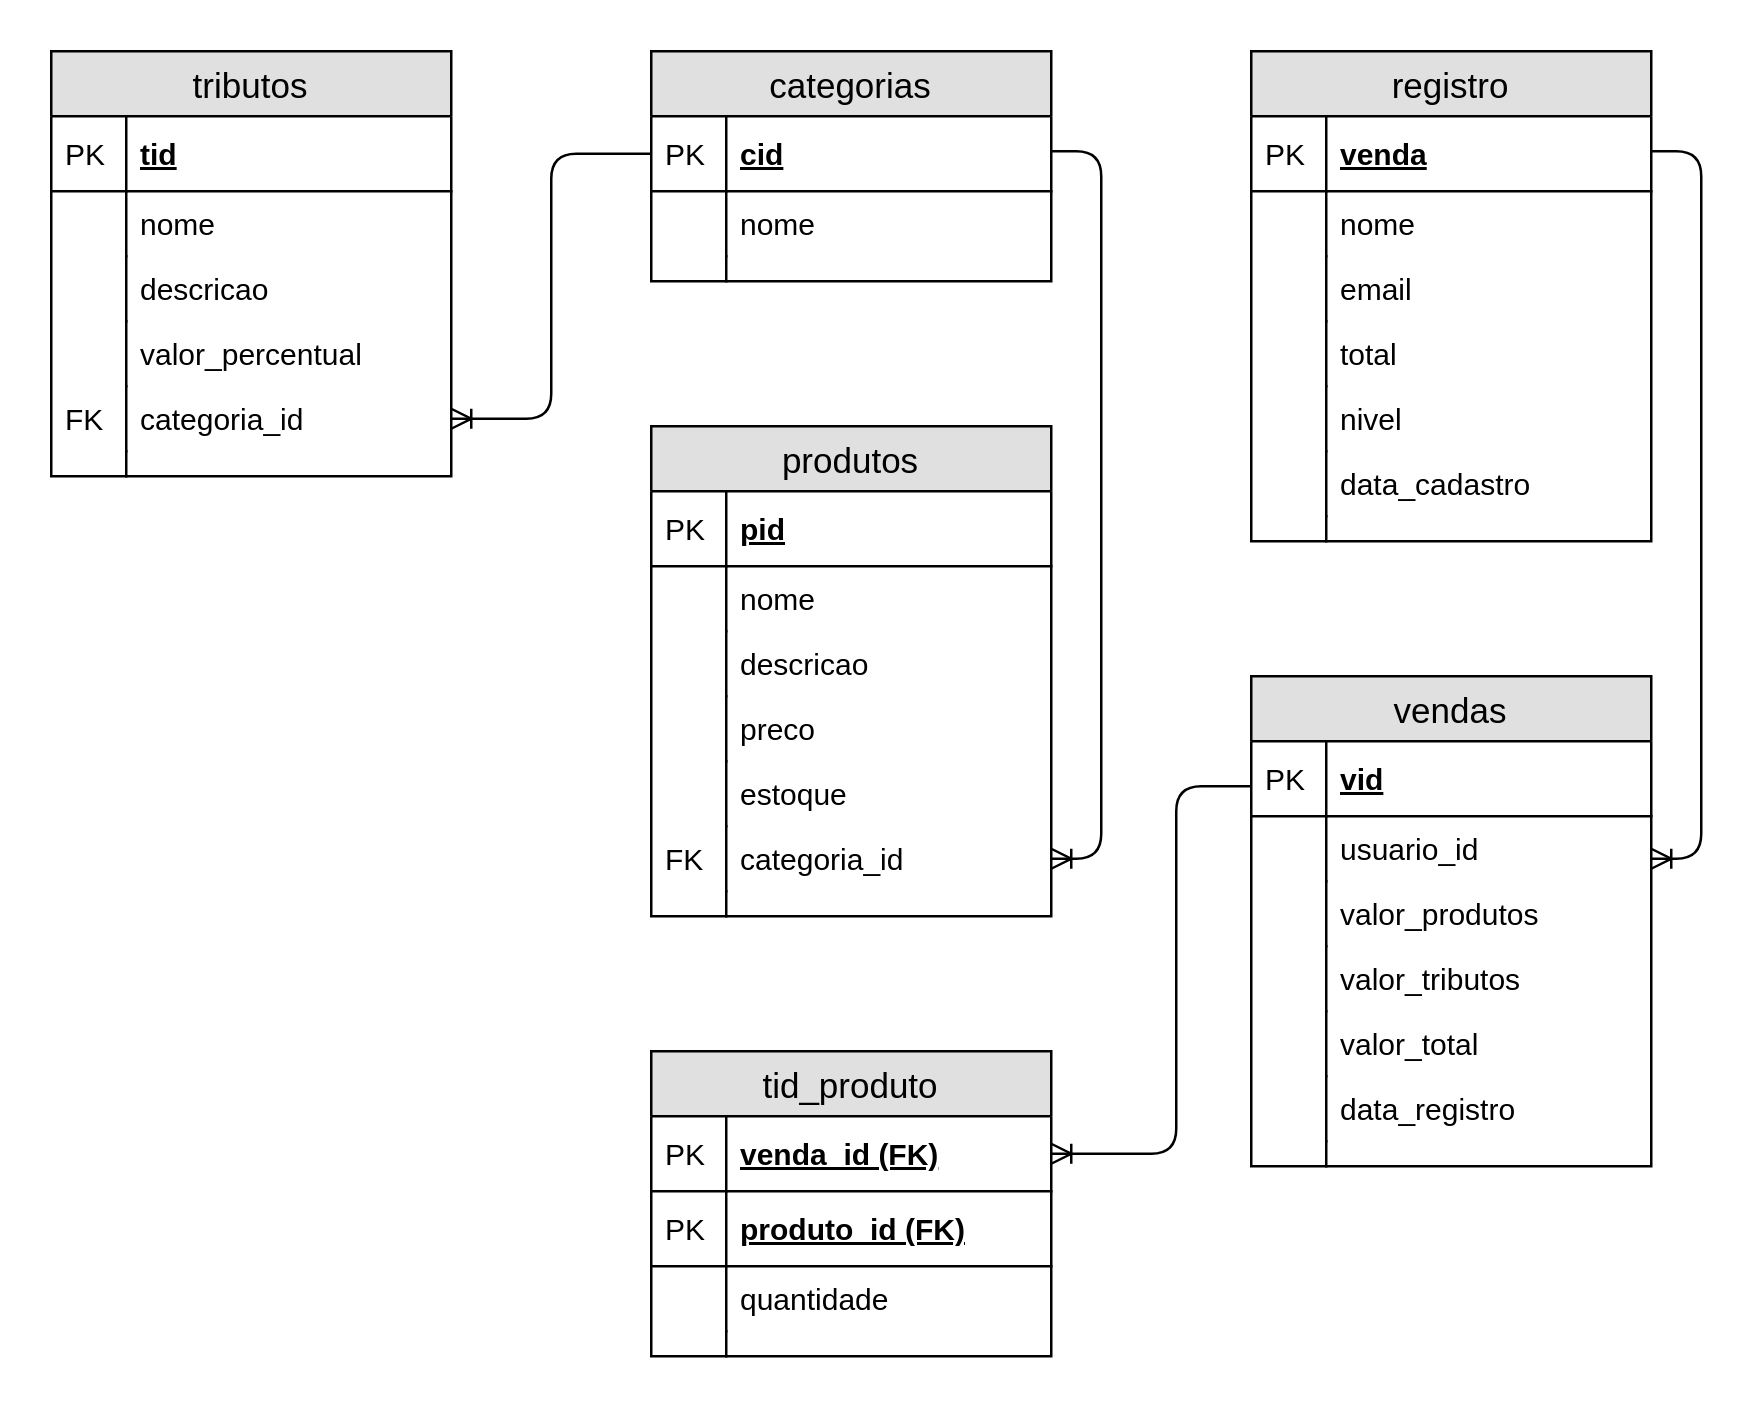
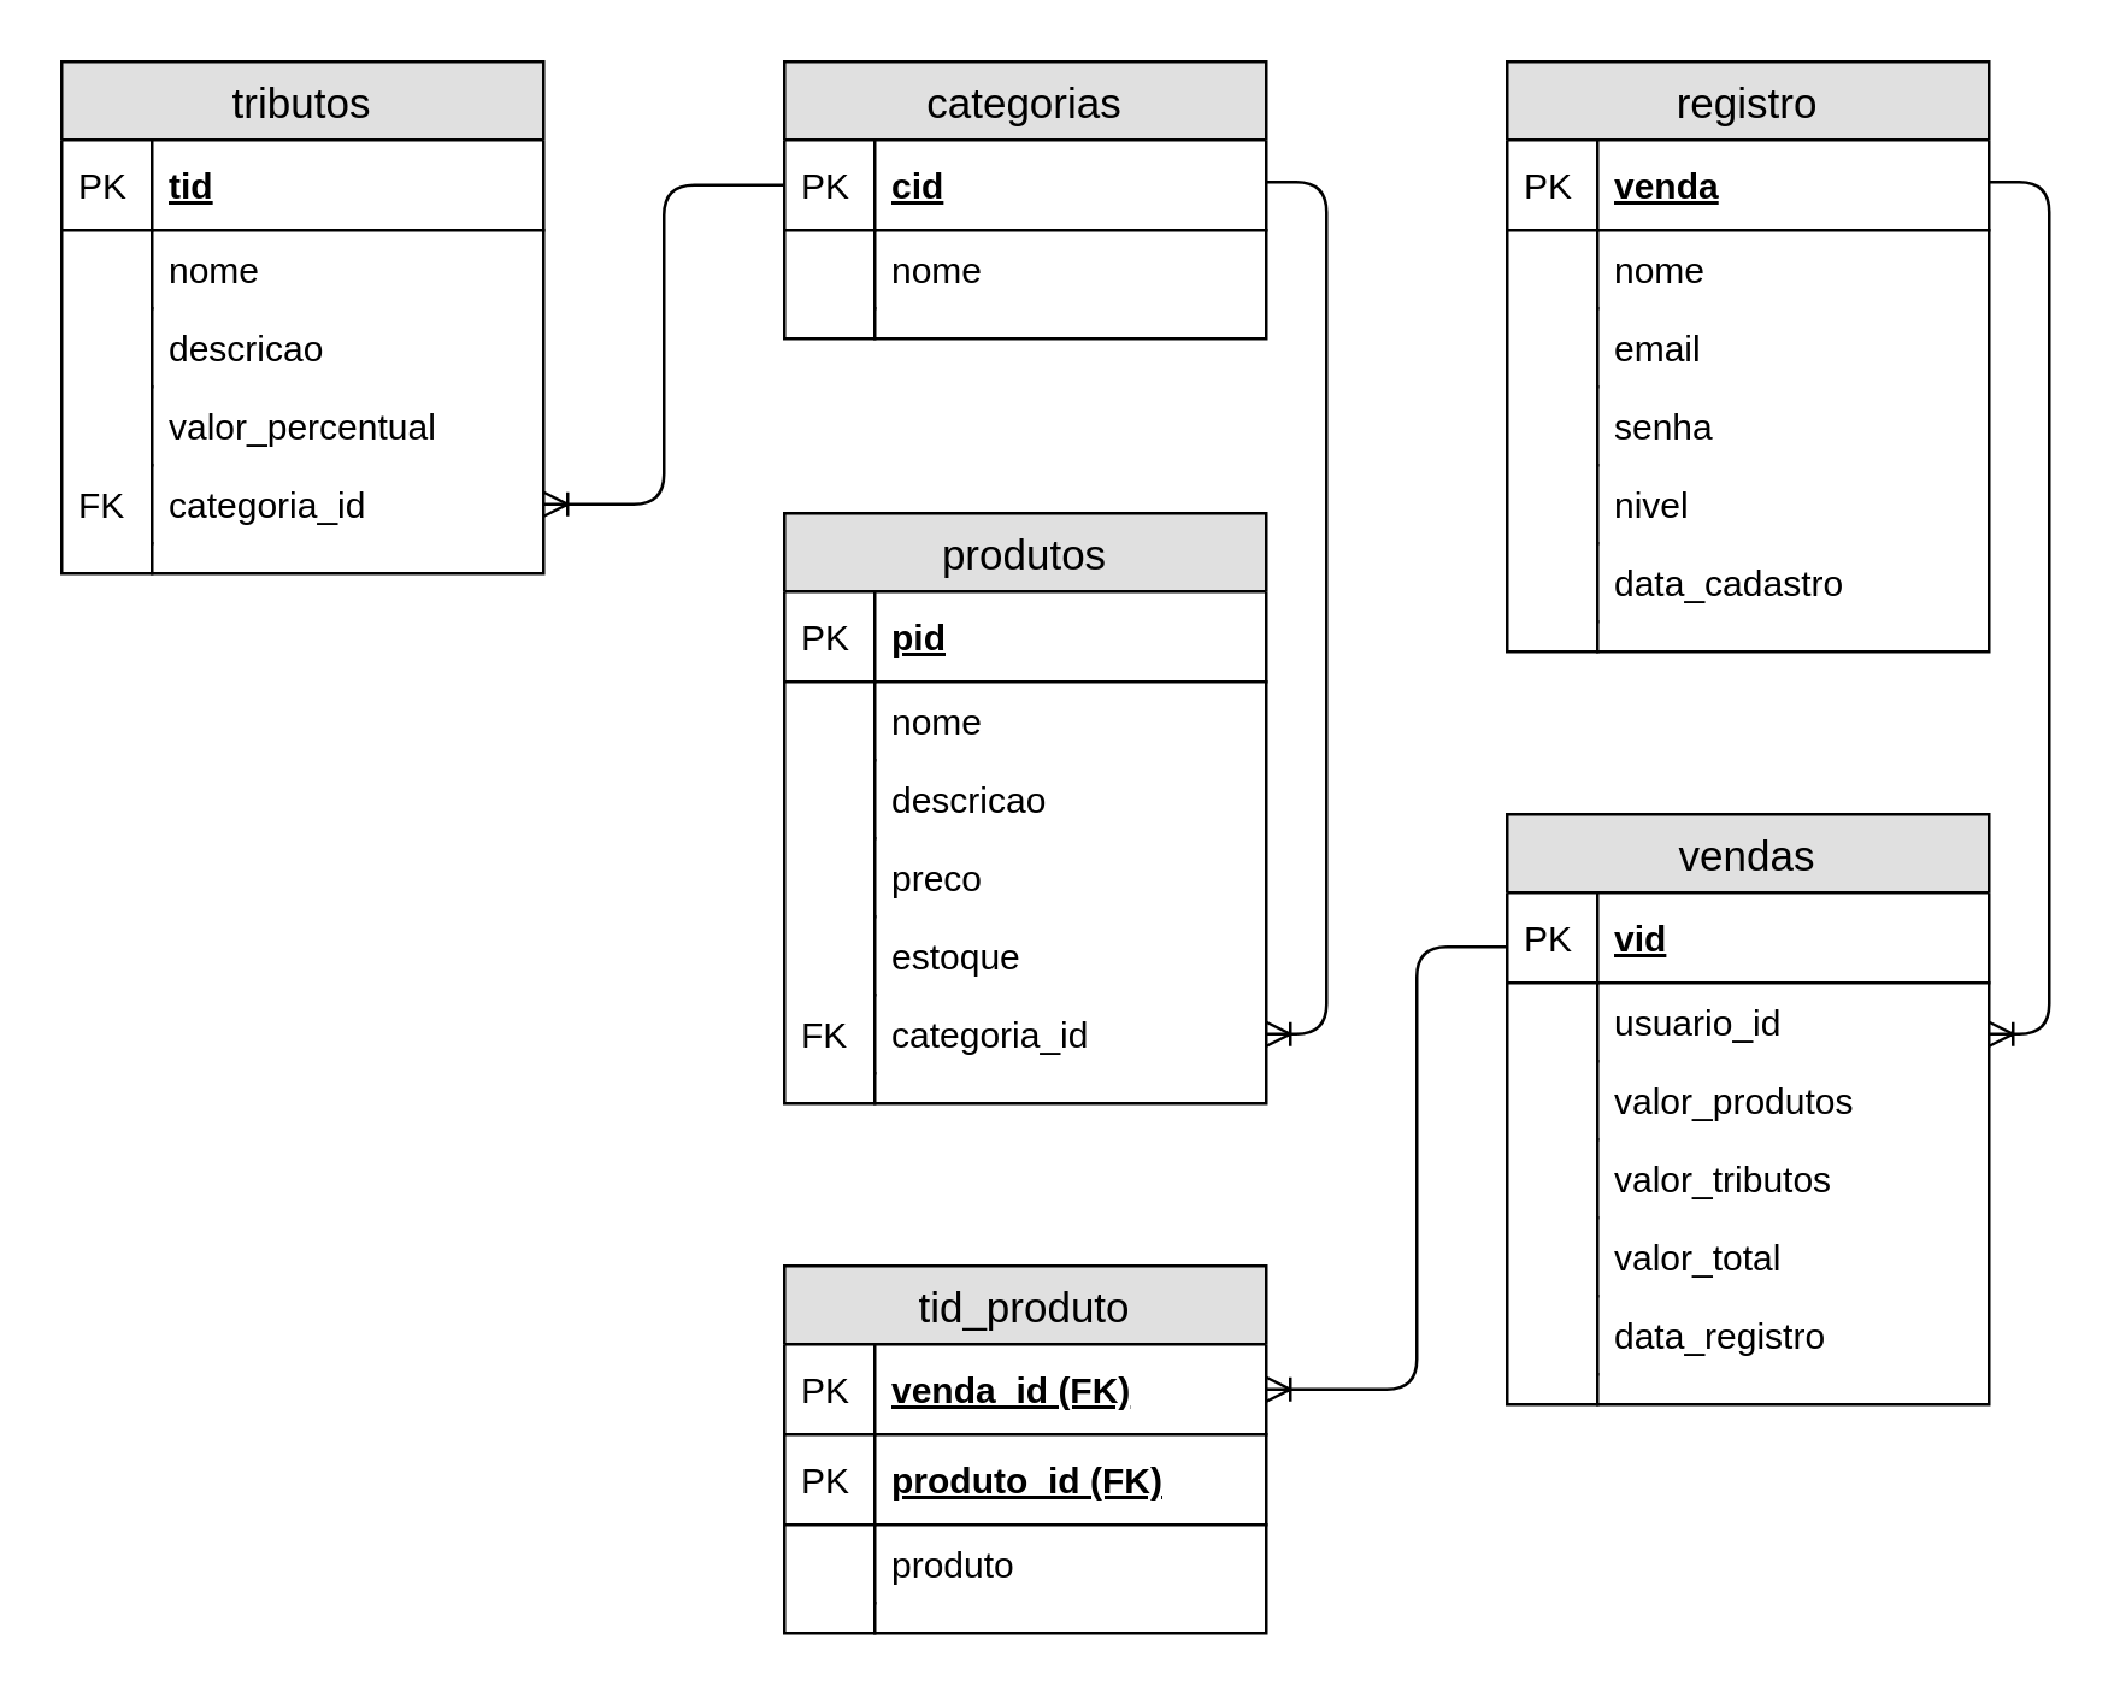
- <mxCell id="9" value="total" style="shape=partialRectangle;top=0;left=0;right=0;bottom=0;align=left;verticalAlign=top;fillColor=none;spacingLeft=34;spacingRight=4;overflow=hidden;rotatable=0;points=[[0,0.5],[1,0.5]];portConstraint=eastwest;dropTarget=0;fontSize=12;" vertex="1" parent="2"><mxGeometry y="108" width="160" height="26" as="geometry" /></mxCell>
+ <mxCell id="9" value="senha" style="shape=partialRectangle;top=0;left=0;right=0;bottom=0;align=left;verticalAlign=top;fillColor=none;spacingLeft=34;spacingRight=4;overflow=hidden;rotatable=0;points=[[0,0.5],[1,0.5]];portConstraint=eastwest;dropTarget=0;fontSize=12;" vertex="1" parent="2"><mxGeometry y="108" width="160" height="26" as="geometry" /></mxCell>
- <mxCell id="72" value="quantidade" style="shape=partialRectangle;top=0;left=0;right=0;bottom=0;align=left;verticalAlign=top;fillColor=none;spacingLeft=34;spacingRight=4;overflow=hidden;rotatable=0;points=[[0,0.5],[1,0.5]];portConstraint=eastwest;dropTarget=0;fontSize=12;" vertex="1" parent="67"><mxGeometry y="86" width="160" height="26" as="geometry" /></mxCell>
+ <mxCell id="72" value="produto" style="shape=partialRectangle;top=0;left=0;right=0;bottom=0;align=left;verticalAlign=top;fillColor=none;spacingLeft=34;spacingRight=4;overflow=hidden;rotatable=0;points=[[0,0.5],[1,0.5]];portConstraint=eastwest;dropTarget=0;fontSize=12;" vertex="1" parent="67"><mxGeometry y="86" width="160" height="26" as="geometry" /></mxCell>
